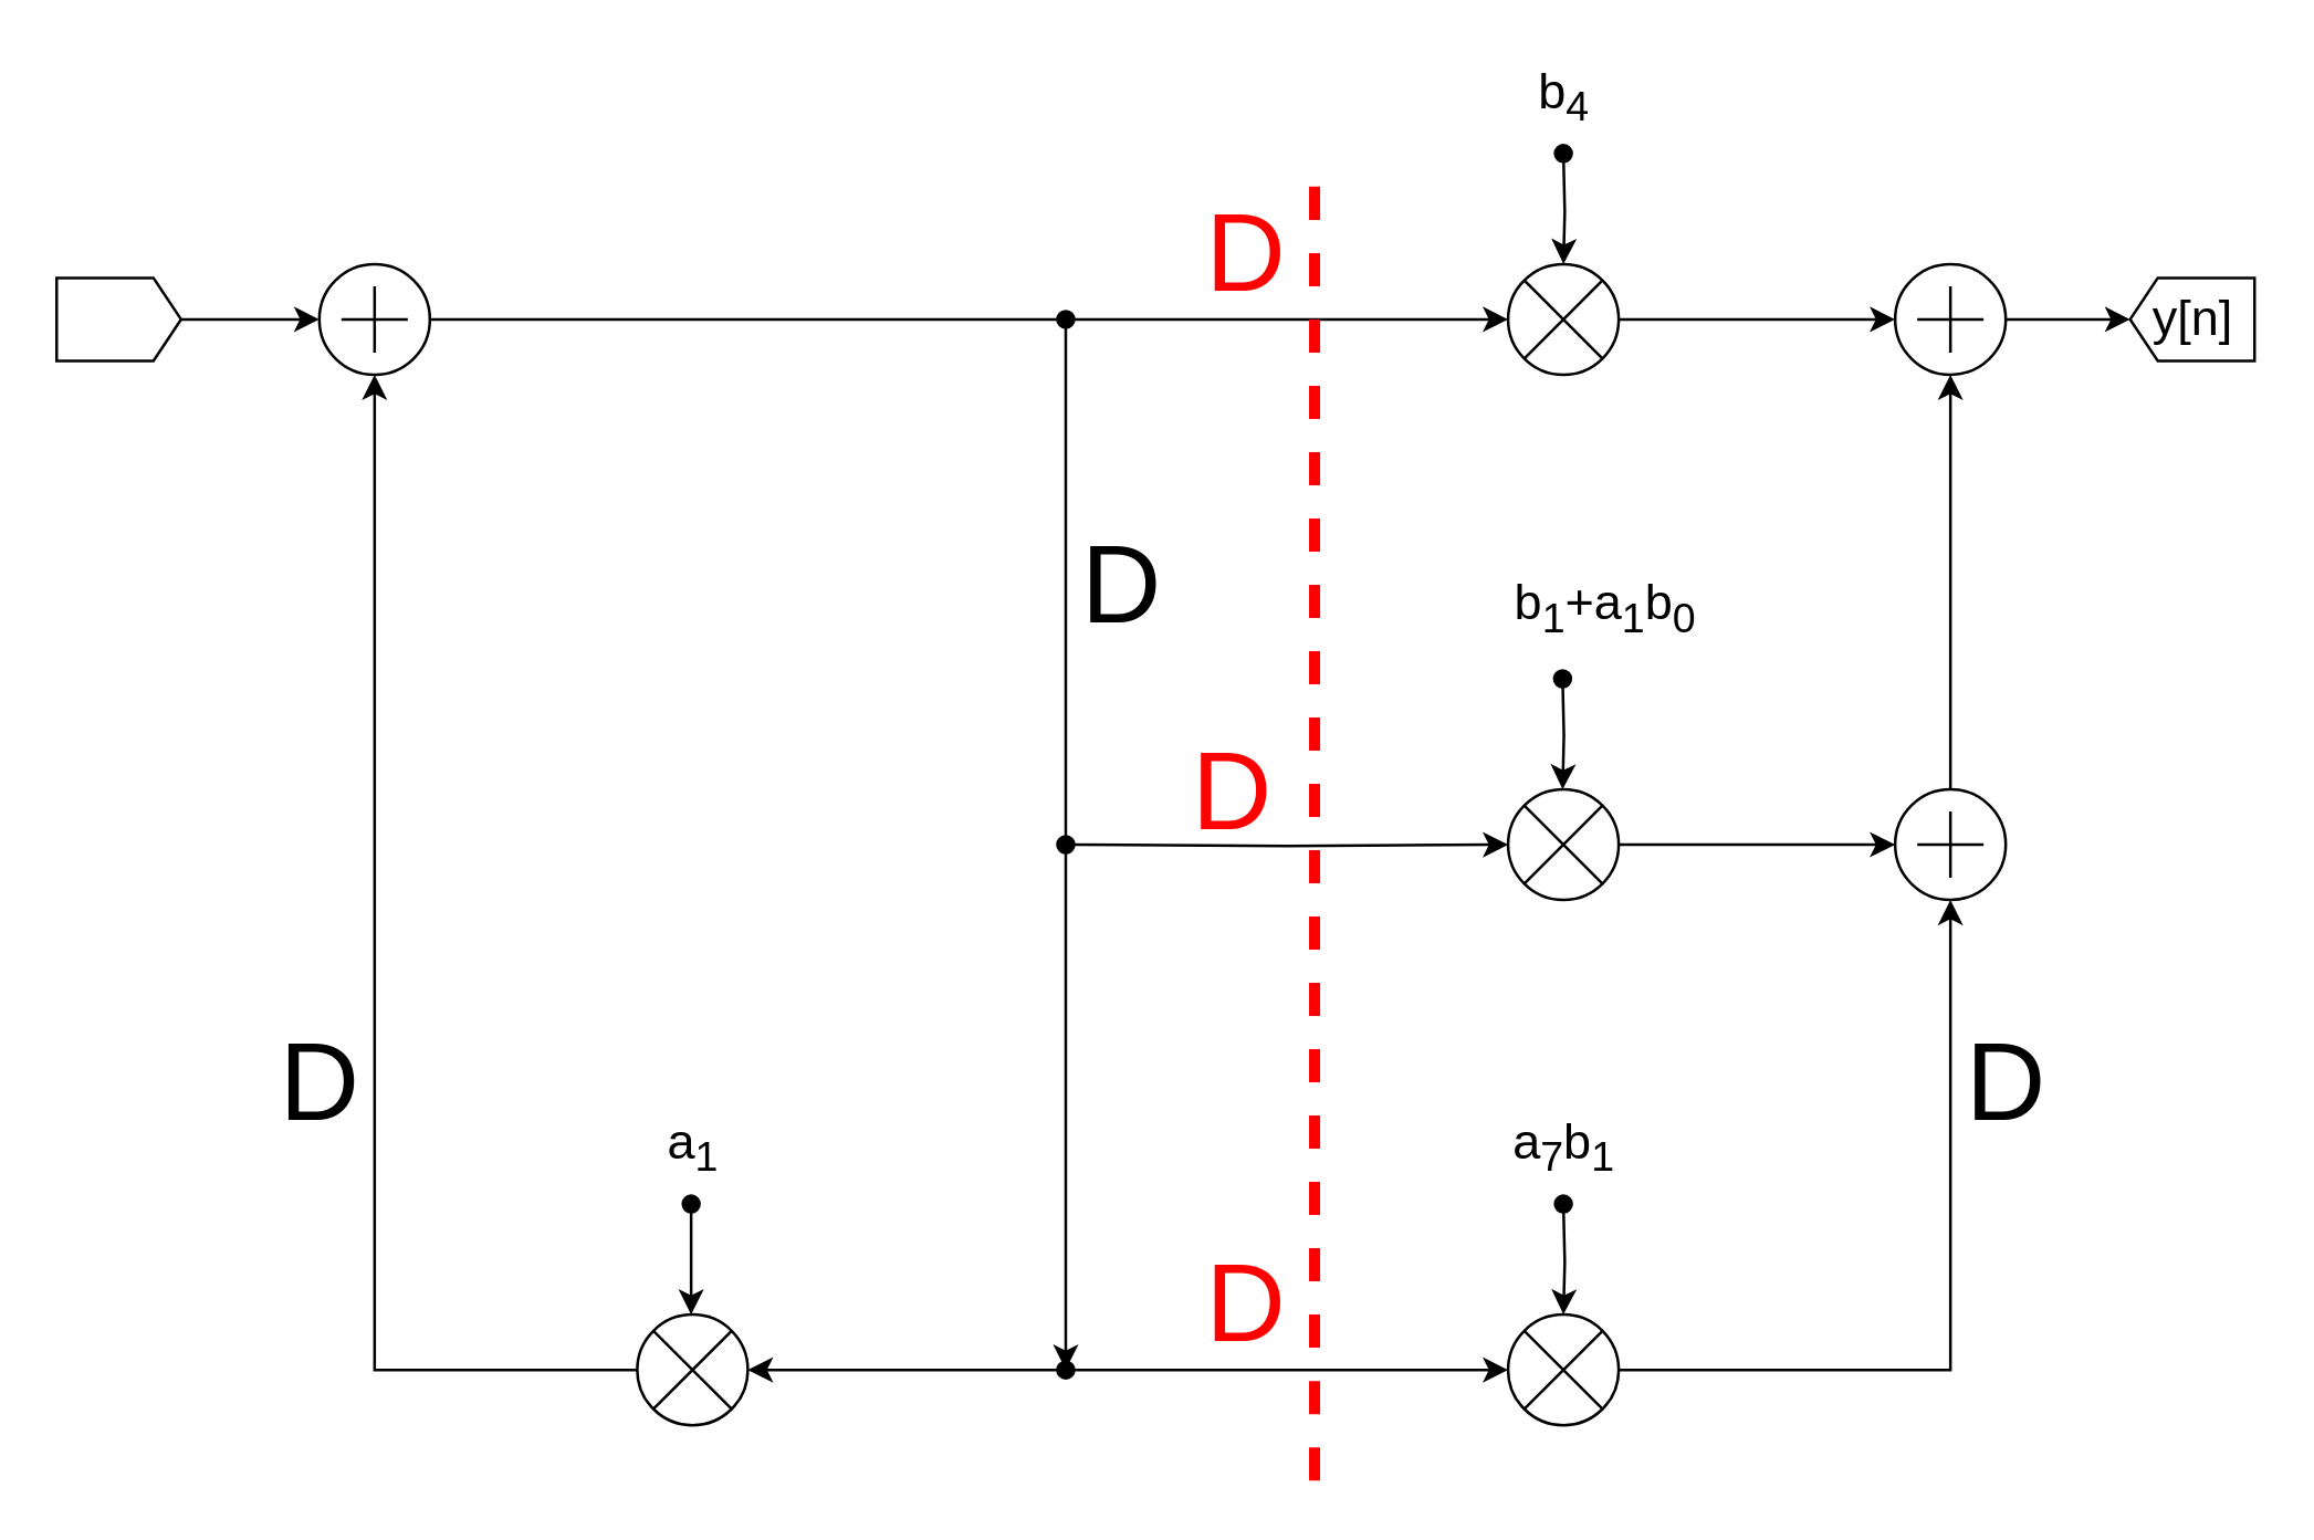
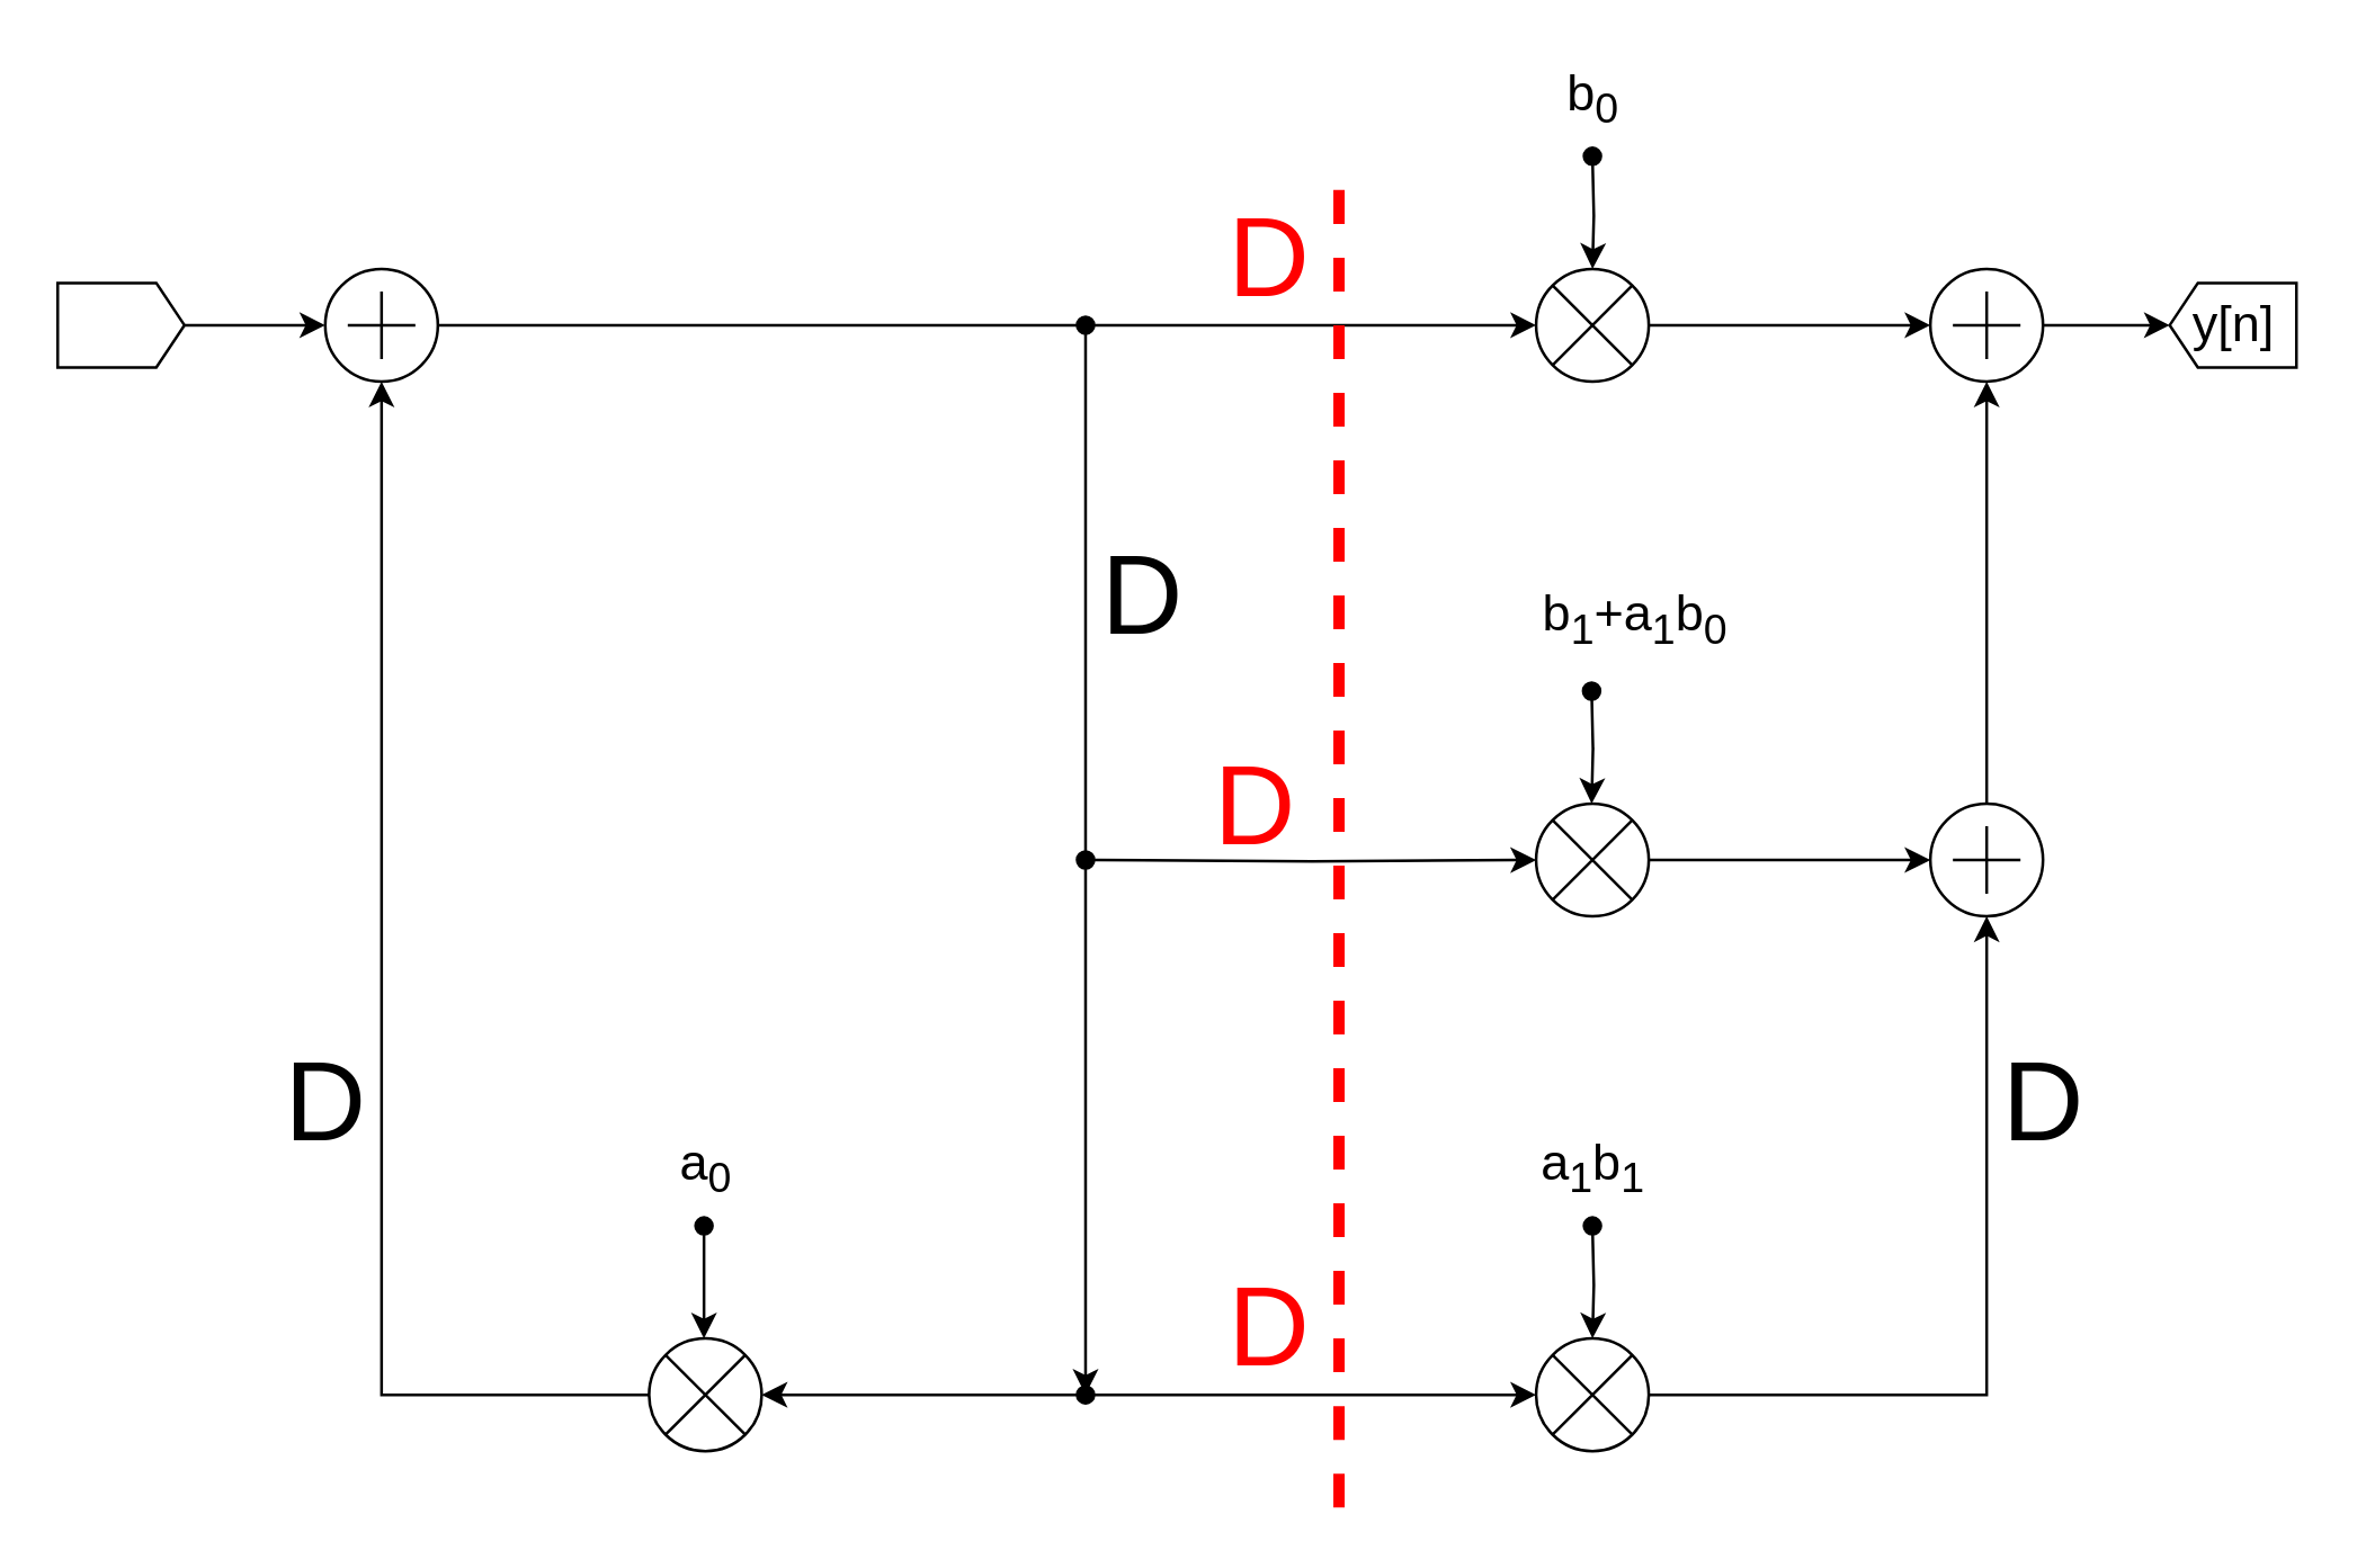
- <mxCell id="14" value="&lt;font style=&quot;font-size: 18px&quot;&gt;b&lt;sub&gt;4&lt;/sub&gt;&lt;/font&gt;" style="text;html=1;align=center;verticalAlign=middle;resizable=0;points=[];autosize=1;" parent="1" vertex="1"><mxGeometry x="550" y="20" width="30" height="30" as="geometry" /></mxCell>
+ <mxCell id="14" value="&lt;font style=&quot;font-size: 18px&quot;&gt;b&lt;sub&gt;0&lt;/sub&gt;&lt;/font&gt;" style="text;html=1;align=center;verticalAlign=middle;resizable=0;points=[];autosize=1;" parent="1" vertex="1"><mxGeometry x="550" y="20" width="30" height="30" as="geometry" /></mxCell>
- <mxCell id="16" value="&lt;span style=&quot;font-size: 18px&quot;&gt;a&lt;sub&gt;1&lt;/sub&gt;&lt;/span&gt;" style="text;html=1;align=center;verticalAlign=middle;resizable=0;points=[];autosize=1;" parent="1" vertex="1"><mxGeometry x="235" y="400" width="30" height="30" as="geometry" /></mxCell>
+ <mxCell id="16" value="&lt;span style=&quot;font-size: 18px&quot;&gt;a&lt;sub&gt;0&lt;/sub&gt;&lt;/span&gt;" style="text;html=1;align=center;verticalAlign=middle;resizable=0;points=[];autosize=1;" parent="1" vertex="1"><mxGeometry x="235" y="400" width="30" height="30" as="geometry" /></mxCell>
- <mxCell id="15" value="&lt;span style=&quot;font-size: 18px&quot;&gt;a&lt;sub&gt;7&lt;/sub&gt;b&lt;sub&gt;1&lt;/sub&gt;&lt;/span&gt;" style="text;html=1;align=center;verticalAlign=middle;resizable=0;points=[];autosize=1;" parent="1" vertex="1"><mxGeometry x="540" y="400" width="50" height="30" as="geometry" /></mxCell>
+ <mxCell id="15" value="&lt;span style=&quot;font-size: 18px&quot;&gt;a&lt;sub&gt;1&lt;/sub&gt;b&lt;sub&gt;1&lt;/sub&gt;&lt;/span&gt;" style="text;html=1;align=center;verticalAlign=middle;resizable=0;points=[];autosize=1;" parent="1" vertex="1"><mxGeometry x="540" y="400" width="50" height="30" as="geometry" /></mxCell>
